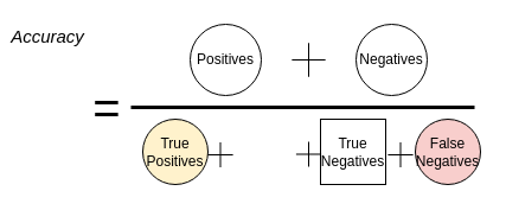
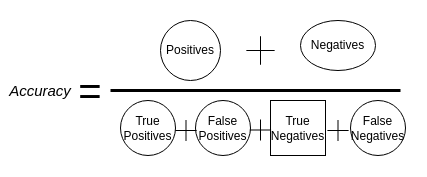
- <mxCell id="13" value="&lt;font style=&quot;font-size: 15px&quot;&gt;&lt;i&gt;Accuracy &lt;br&gt;&lt;/i&gt;&lt;/font&gt;" style="text;html=1;strokeColor=none;fillColor=none;align=center;verticalAlign=middle;whiteSpace=wrap;rounded=0;shadow=0;sketch=0;" vertex="1" parent="1"><mxGeometry x="20" y="20" width="40" height="20" as="geometry" /></mxCell>
+ <mxCell id="13" value="&lt;font style=&quot;font-size: 15px&quot;&gt;&lt;i&gt;Accuracy &lt;br&gt;&lt;/i&gt;&lt;/font&gt;" style="text;html=1;strokeColor=none;fillColor=none;align=center;verticalAlign=middle;whiteSpace=wrap;rounded=0;shadow=0;sketch=0;" vertex="1" parent="1"><mxGeometry x="20" y="80" width="40" height="20" as="geometry" /></mxCell>
- <mxCell id="4" value="Negatives" style="ellipse;whiteSpace=wrap;html=1;aspect=fixed;" vertex="1" parent="1"><mxGeometry x="300" y="20" width="60" height="60" as="geometry" /></mxCell>
+ <mxCell id="4" value="Negatives" style="ellipse;whiteSpace=wrap;html=1;aspect=fixed;" vertex="1" parent="1"><mxGeometry x="300" y="20" width="75" height="50" as="geometry" /></mxCell>
- <mxCell id="5" value="&lt;div&gt;True&lt;br&gt;&lt;/div&gt;&lt;div&gt;Positives&lt;br&gt;&lt;/div&gt;" style="ellipse;whiteSpace=wrap;html=1;aspect=fixed;fillColor=#fff2cc;" vertex="1" parent="1"><mxGeometry x="120" y="100" width="55" height="55" as="geometry" /></mxCell>
+ <mxCell id="5" value="&lt;div&gt;True&lt;br&gt;&lt;/div&gt;&lt;div&gt;Positives&lt;br&gt;&lt;/div&gt;" style="ellipse;whiteSpace=wrap;html=1;aspect=fixed;" vertex="1" parent="1"><mxGeometry x="120" y="100" width="55" height="55" as="geometry" /></mxCell>
+ <mxCell id="6" value="&lt;div&gt;False&lt;br&gt;&lt;/div&gt;&lt;div&gt;Positives&lt;br&gt;&lt;/div&gt;" style="ellipse;whiteSpace=wrap;html=1;aspect=fixed;" vertex="1" parent="1"><mxGeometry x="195" y="100" width="55" height="55" as="geometry" /></mxCell>
- <mxCell id="8" value="False Negatives" style="ellipse;whiteSpace=wrap;html=1;aspect=fixed;fillColor=#f8cecc;" vertex="1" parent="1"><mxGeometry x="350" y="100" width="55" height="55" as="geometry" /></mxCell>
+ <mxCell id="8" value="False Negatives" style="ellipse;whiteSpace=wrap;html=1;aspect=fixed;" vertex="1" parent="1"><mxGeometry x="350" y="100" width="55" height="55" as="geometry" /></mxCell>
